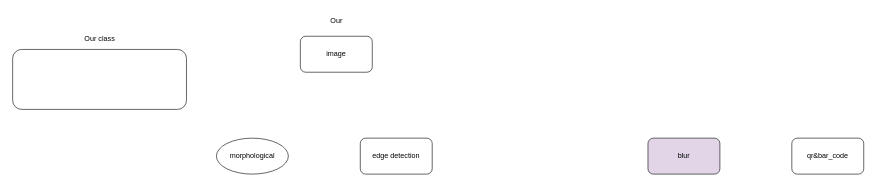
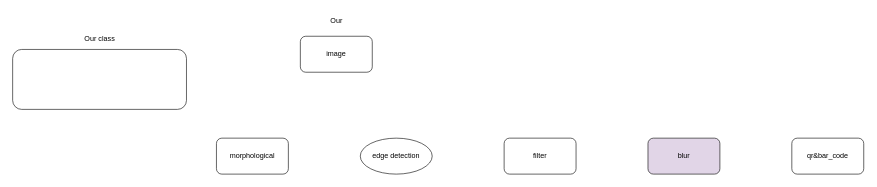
- <mxCell id="5" value="morphological" style="ellipse;whiteSpace=wrap;html=1;" vertex="1" parent="1"><mxGeometry x="360" y="230" width="120" height="60" as="geometry" /></mxCell>
+ <mxCell id="5" value="morphological" style="rounded=1;whiteSpace=wrap;html=1;" vertex="1" parent="1"><mxGeometry x="360" y="230" width="120" height="60" as="geometry" /></mxCell>
- <mxCell id="6" value="edge detection" style="rounded=1;whiteSpace=wrap;html=1;" vertex="1" parent="1"><mxGeometry x="600" y="230" width="120" height="60" as="geometry" /></mxCell>
+ <mxCell id="6" value="edge detection" style="ellipse;whiteSpace=wrap;html=1;" vertex="1" parent="1"><mxGeometry x="600" y="230" width="120" height="60" as="geometry" /></mxCell>
+ <mxCell id="7" value="&lt;div&gt;filter&lt;/div&gt;" style="rounded=1;whiteSpace=wrap;html=1;" vertex="1" parent="1"><mxGeometry x="840" y="230" width="120" height="60" as="geometry" /></mxCell>
